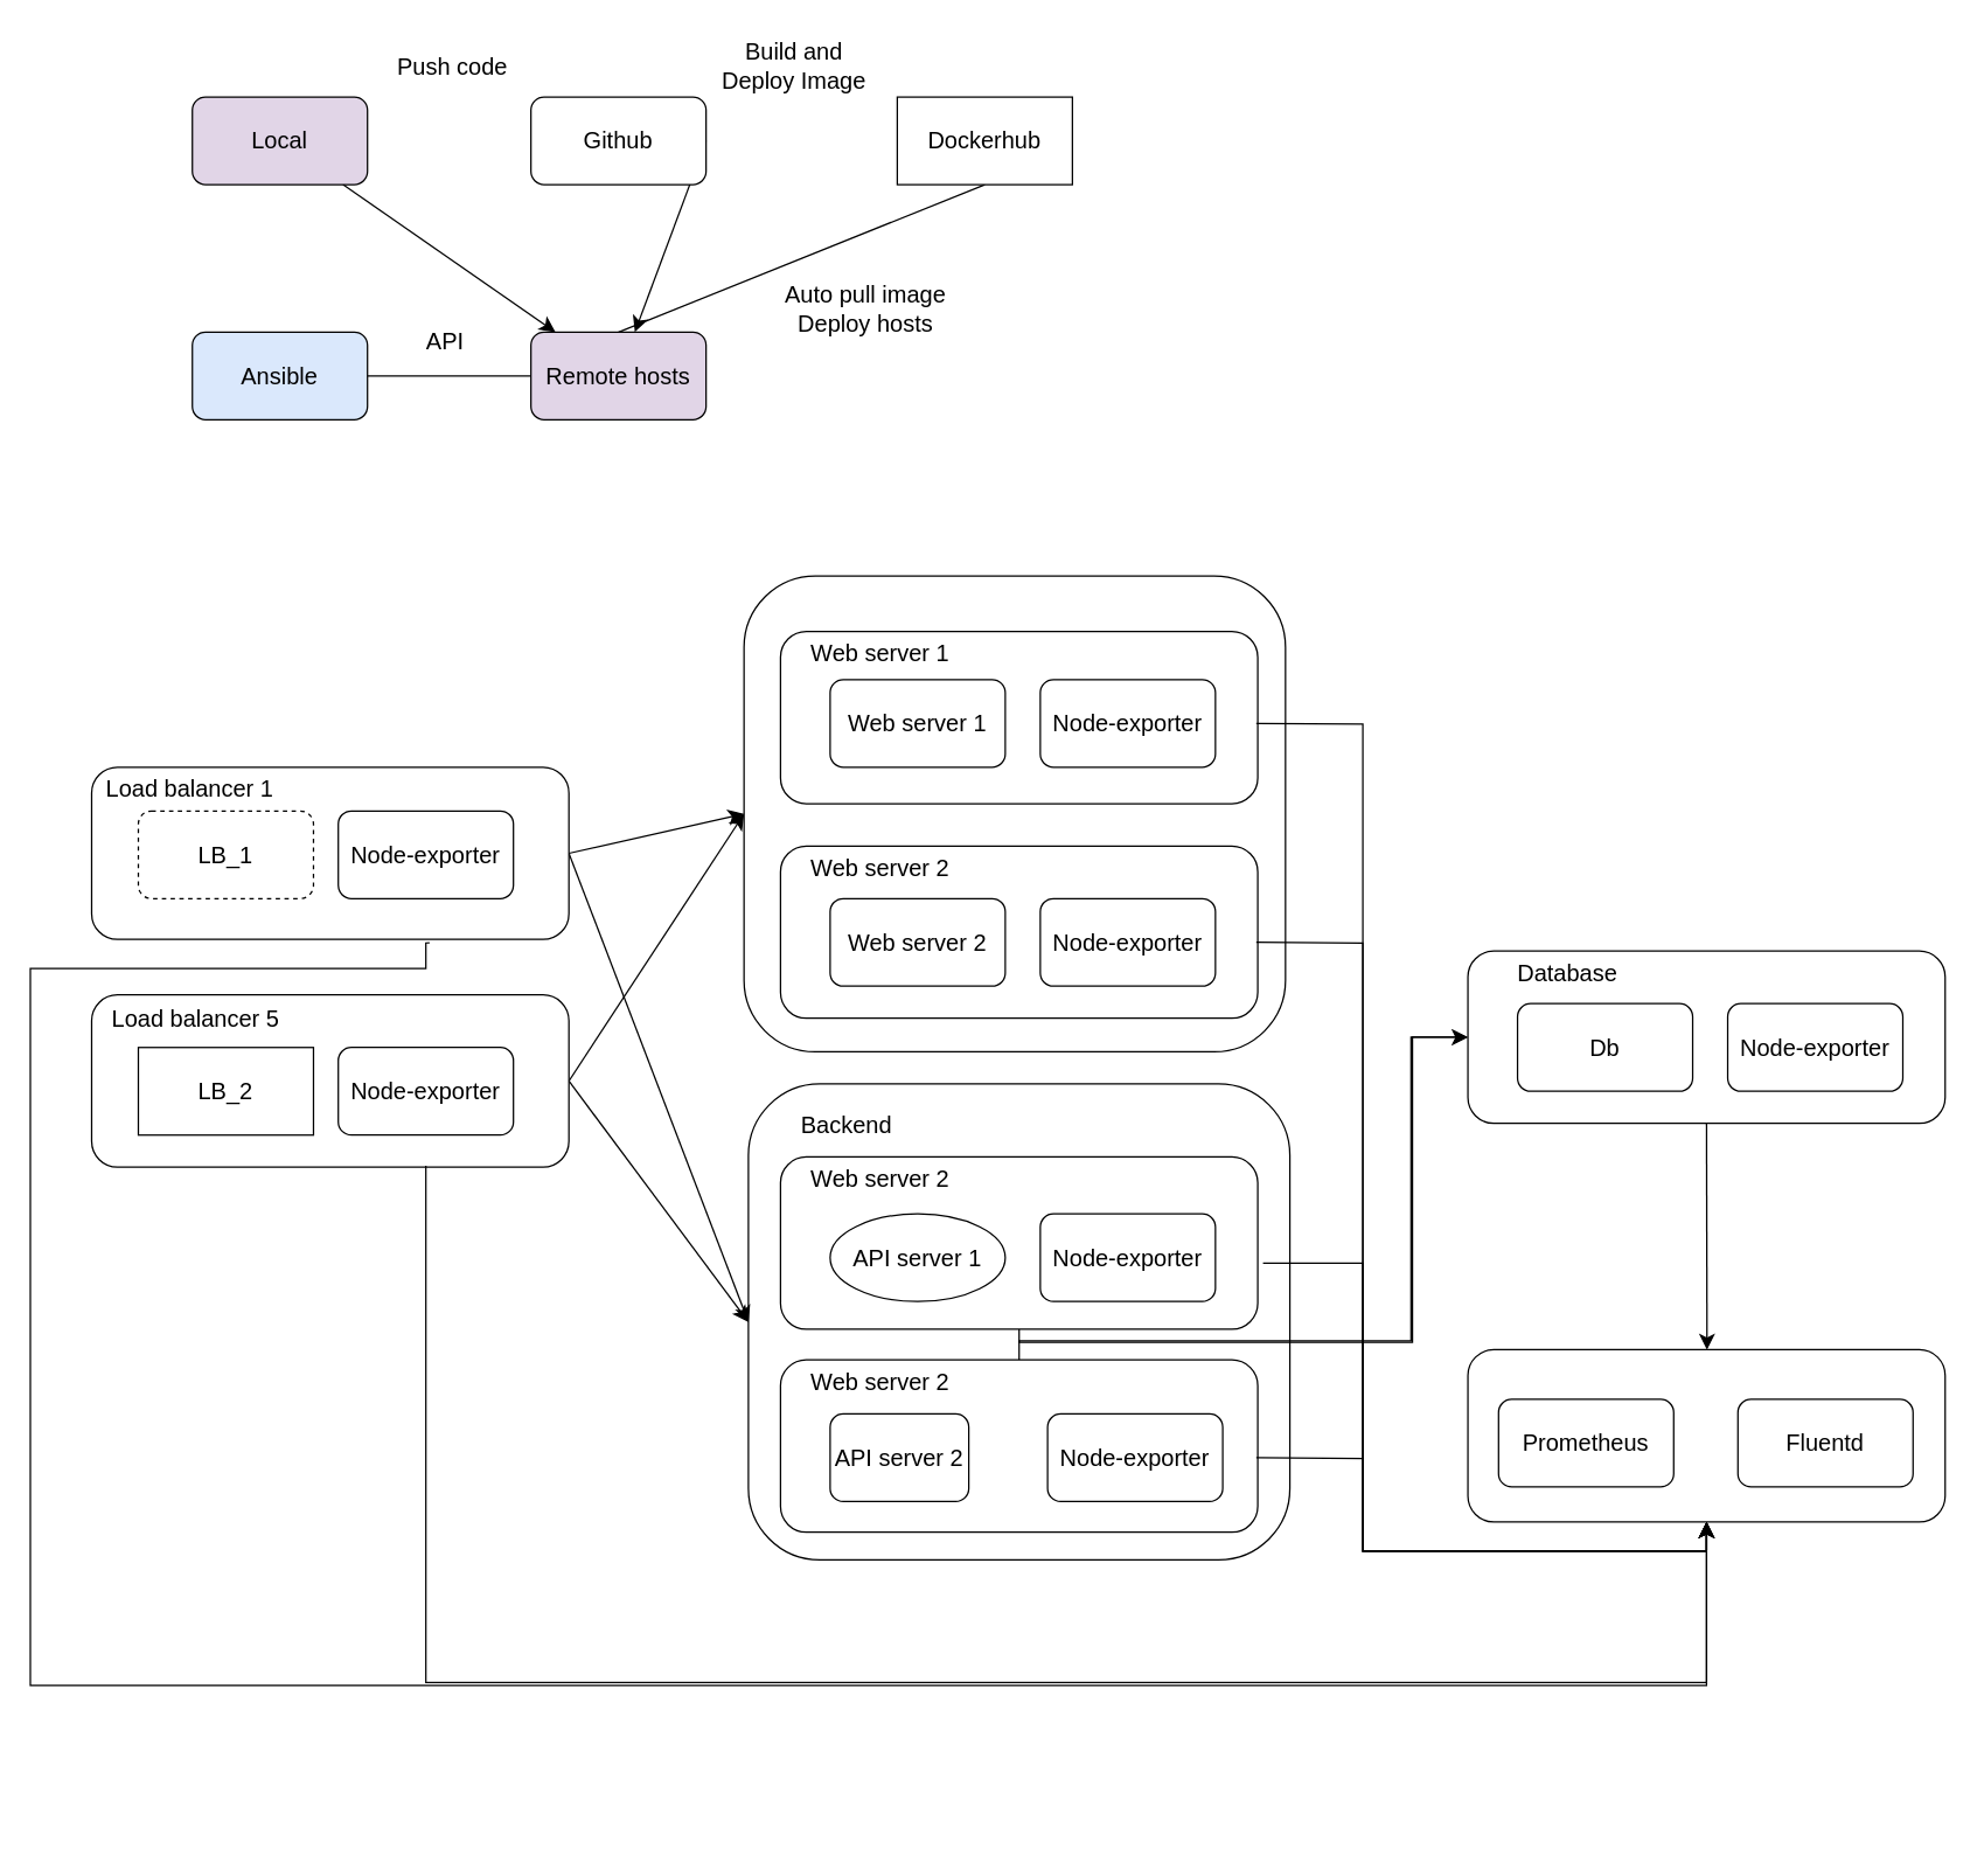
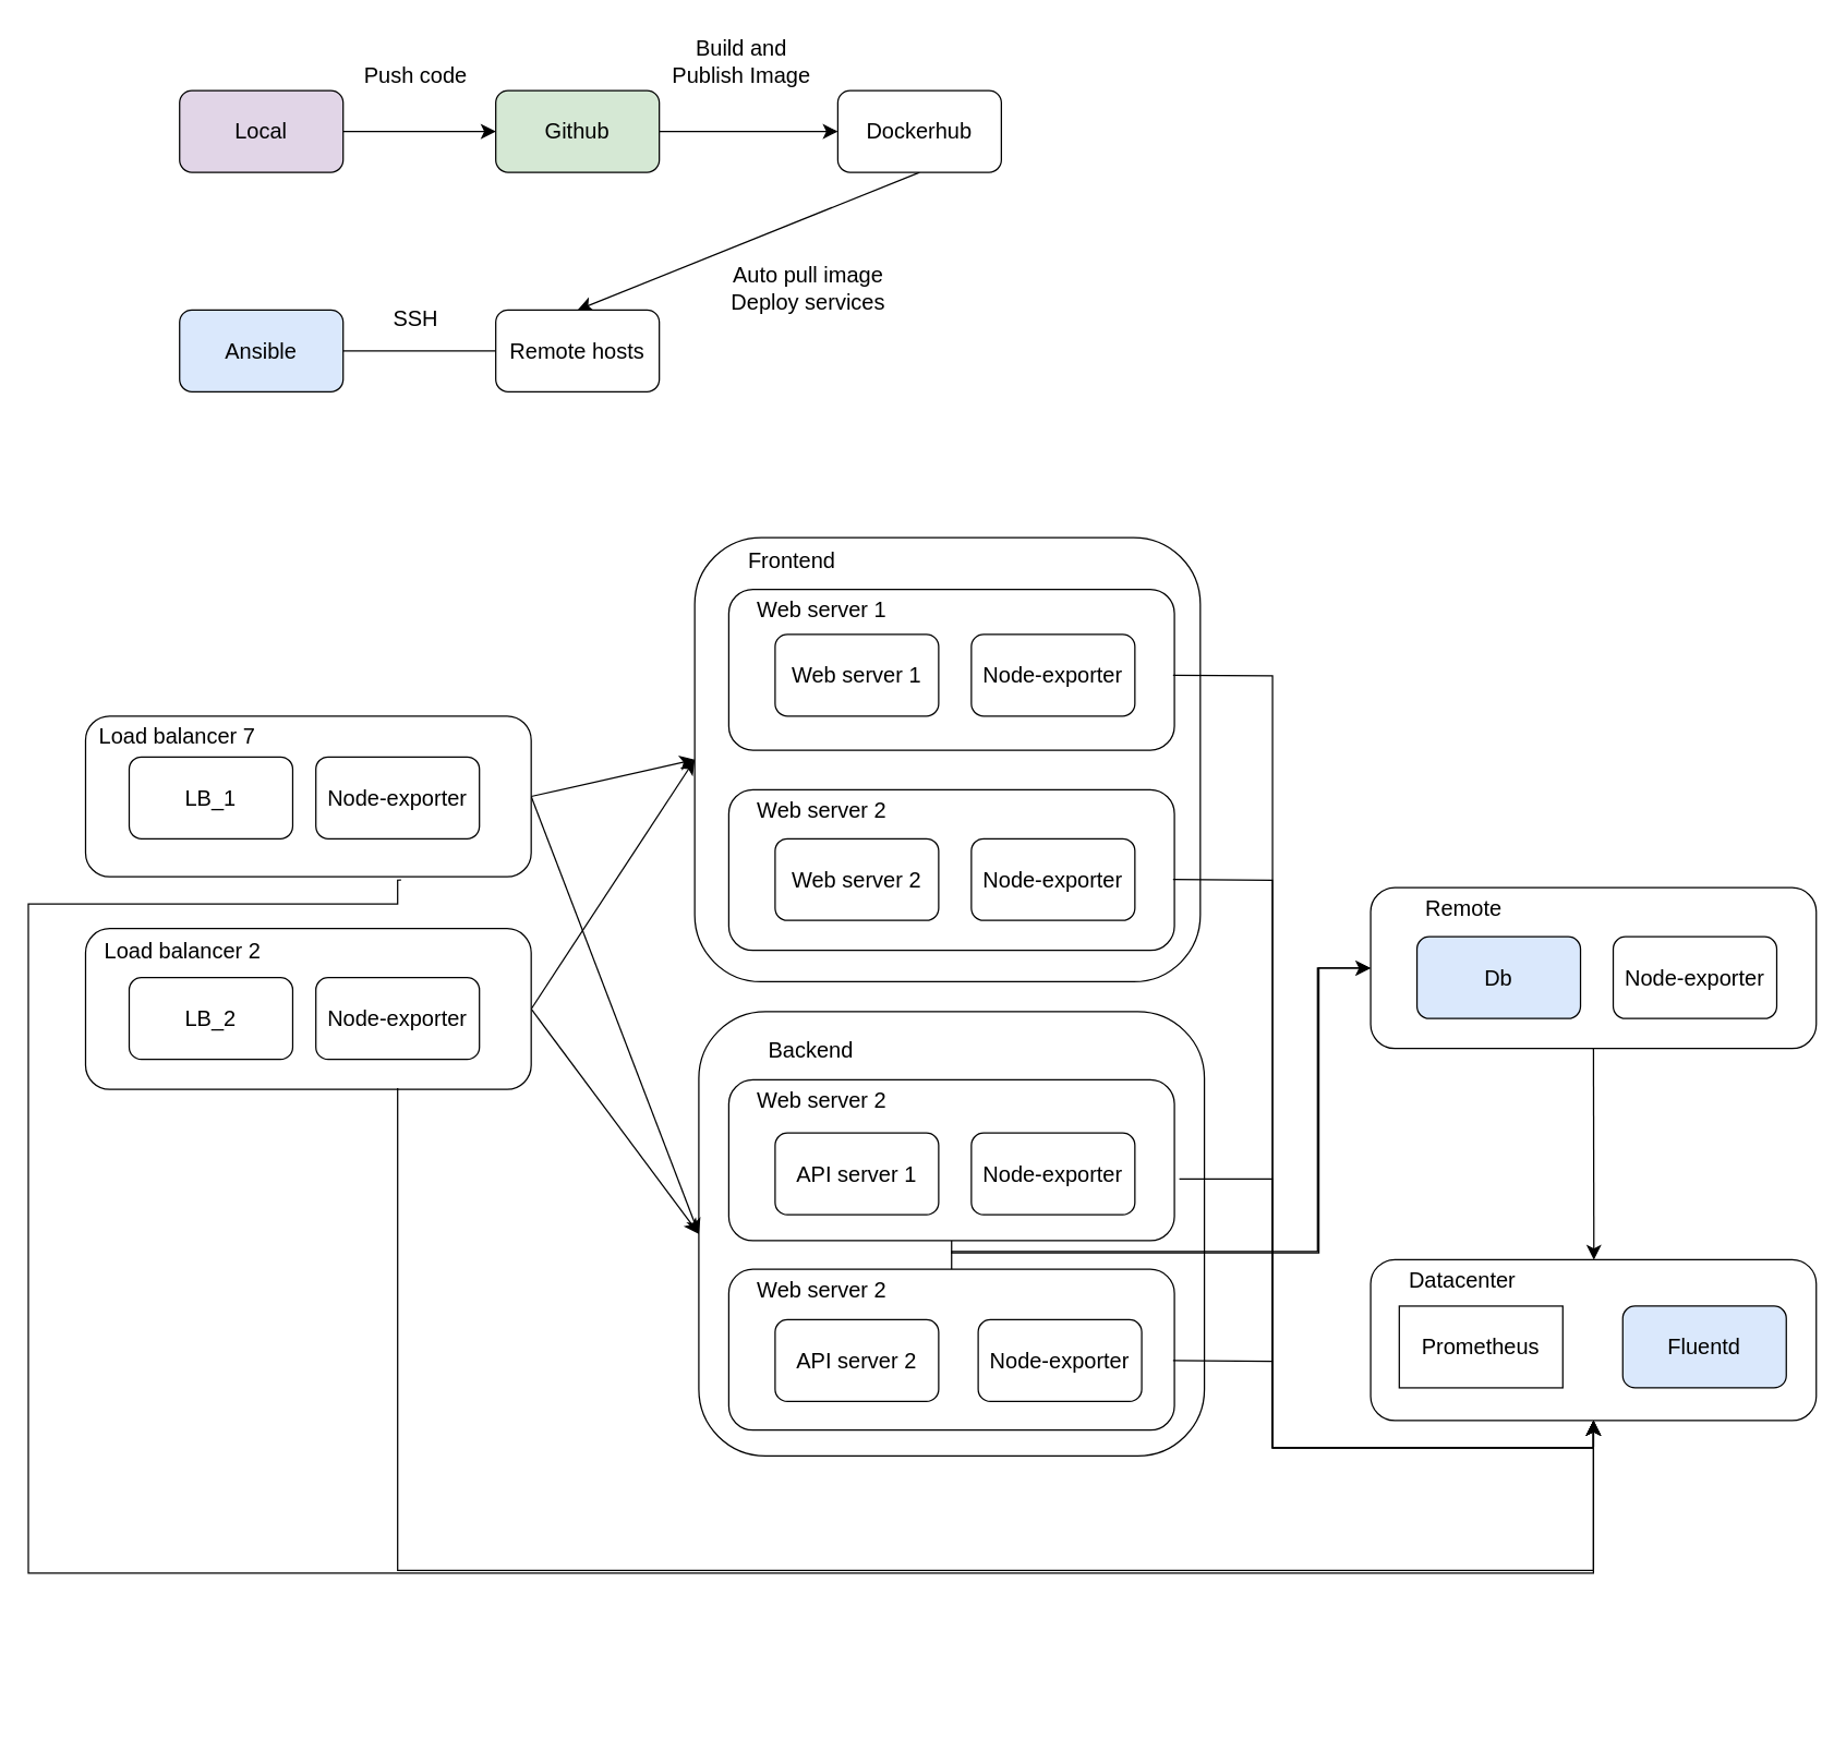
- <mxCell id="30" value="Push code" style="text;html=1;align=center;verticalAlign=middle;resizable=0;points=[];autosize=1;strokeColor=none;fillColor=none;fontSize=16;" vertex="1" parent="1"><mxGeometry x="262" y="29" width="94" height="31" as="geometry" /></mxCell>
+ <mxCell id="30" value="Push code" style="text;html=1;align=center;verticalAlign=middle;resizable=0;points=[];autosize=1;strokeColor=none;fillColor=none;fontSize=16;" vertex="1" parent="1"><mxGeometry x="257" y="39" width="94" height="31" as="geometry" /></mxCell>
- <mxCell id="31" value="Build and &lt;br&gt;Deploy Image" style="text;html=1;align=center;verticalAlign=middle;resizable=0;points=[];autosize=1;strokeColor=none;fillColor=none;fontSize=16;" vertex="1" parent="1"><mxGeometry x="483" y="20" width="119" height="50" as="geometry" /></mxCell>
+ <mxCell id="31" value="Build and &lt;br&gt;Publish Image" style="text;html=1;align=center;verticalAlign=middle;resizable=0;points=[];autosize=1;strokeColor=none;fillColor=none;fontSize=16;" vertex="1" parent="1"><mxGeometry x="483" y="20" width="119" height="50" as="geometry" /></mxCell>
- <mxCell id="29" value="Github" style="rounded=1;whiteSpace=wrap;html=1;fontSize=16;" vertex="1" parent="1"><mxGeometry x="363" y="66" width="120" height="60" as="geometry" /></mxCell>
+ <mxCell id="29" value="Github" style="rounded=1;whiteSpace=wrap;html=1;fontSize=16;fillColor=#d5e8d4;" vertex="1" parent="1"><mxGeometry x="363" y="66" width="120" height="60" as="geometry" /></mxCell>
- <mxCell id="25" value="Dockerhub" style="whiteSpace=wrap;html=1;fontSize=16;rounded=0;" vertex="1" parent="1"><mxGeometry x="614" y="66" width="120" height="60" as="geometry" /></mxCell>
+ <mxCell id="25" value="Dockerhub" style="rounded=1;whiteSpace=wrap;html=1;fontSize=16;" vertex="1" parent="1"><mxGeometry x="614" y="66" width="120" height="60" as="geometry" /></mxCell>
- <mxCell id="28" style="edgeStyle=none;curved=1;rounded=0;orthogonalLoop=1;jettySize=auto;html=1;exitX=1;exitY=0.5;exitDx=0;exitDy=0;fontSize=12;startSize=8;endSize=8;" edge="1" parent="1" source="29" target="32"><mxGeometry relative="1" as="geometry" /></mxCell>
+ <mxCell id="28" style="edgeStyle=none;curved=1;rounded=0;orthogonalLoop=1;jettySize=auto;html=1;exitX=1;exitY=0.5;exitDx=0;exitDy=0;fontSize=12;startSize=8;endSize=8;" edge="1" parent="1" source="29" target="25"><mxGeometry relative="1" as="geometry" /></mxCell>
- <mxCell id="22" style="edgeStyle=none;curved=1;rounded=0;orthogonalLoop=1;jettySize=auto;html=1;fontSize=12;startSize=8;endSize=8;" edge="1" parent="1" source="23" target="32"><mxGeometry relative="1" as="geometry" /></mxCell>
+ <mxCell id="22" style="edgeStyle=none;curved=1;rounded=0;orthogonalLoop=1;jettySize=auto;html=1;entryX=0;entryY=0.5;entryDx=0;entryDy=0;fontSize=12;startSize=8;endSize=8;" edge="1" parent="1" source="23" target="29"><mxGeometry relative="1" as="geometry" /></mxCell>
- <mxCell id="34" value="Auto pull image&lt;br&gt;Deploy hosts" style="text;html=1;align=center;verticalAlign=middle;resizable=0;points=[];autosize=1;strokeColor=none;fillColor=none;fontSize=16;" vertex="1" parent="1"><mxGeometry x="526" y="186" width="131" height="50" as="geometry" /></mxCell>
+ <mxCell id="34" value="Auto pull image&lt;br&gt;Deploy services" style="text;html=1;align=center;verticalAlign=middle;resizable=0;points=[];autosize=1;strokeColor=none;fillColor=none;fontSize=16;" vertex="1" parent="1"><mxGeometry x="526" y="186" width="131" height="50" as="geometry" /></mxCell>
- <mxCell id="24" style="edgeStyle=none;curved=1;rounded=0;orthogonalLoop=1;jettySize=auto;html=1;entryX=0.5;entryY=0;entryDx=0;entryDy=0;fontSize=12;startSize=8;endSize=8;exitX=0.5;exitY=1;exitDx=0;exitDy=0;endArrow=none;" edge="1" parent="1" source="25" target="32"><mxGeometry relative="1" as="geometry" /></mxCell>
+ <mxCell id="24" style="edgeStyle=none;curved=1;rounded=0;orthogonalLoop=1;jettySize=auto;html=1;entryX=0.5;entryY=0;entryDx=0;entryDy=0;fontSize=12;startSize=8;endSize=8;exitX=0.5;exitY=1;exitDx=0;exitDy=0;" edge="1" parent="1" source="25" target="32"><mxGeometry relative="1" as="geometry" /></mxCell>
- <mxCell id="33" value="API" style="text;html=1;align=center;verticalAlign=middle;resizable=0;points=[];autosize=1;strokeColor=none;fillColor=none;fontSize=16;" vertex="1" parent="1"><mxGeometry x="278.5" y="217" width="51" height="31" as="geometry" /></mxCell>
+ <mxCell id="33" value="SSH" style="text;html=1;align=center;verticalAlign=middle;resizable=0;points=[];autosize=1;strokeColor=none;fillColor=none;fontSize=16;" vertex="1" parent="1"><mxGeometry x="278.5" y="217" width="51" height="31" as="geometry" /></mxCell>
- <mxCell id="32" value="Remote hosts" style="rounded=1;whiteSpace=wrap;html=1;fontSize=16;fillColor=#e1d5e7;" vertex="1" parent="1"><mxGeometry x="363" y="227" width="120" height="60" as="geometry" /></mxCell>
+ <mxCell id="32" value="Remote hosts" style="rounded=1;whiteSpace=wrap;html=1;fontSize=16;" vertex="1" parent="1"><mxGeometry x="363" y="227" width="120" height="60" as="geometry" /></mxCell>
+ <mxCell id="63" value="Frontend" style="text;html=1;align=center;verticalAlign=middle;resizable=0;points=[];autosize=1;strokeColor=none;fillColor=none;fontSize=16;" vertex="1" parent="1"><mxGeometry x="539" y="395" width="82" height="31" as="geometry" /></mxCell>
- <mxCell id="56" value="Load balancer 1" style="text;html=1;align=center;verticalAlign=middle;resizable=0;points=[];autosize=1;strokeColor=none;fillColor=none;fontSize=16;" vertex="1" parent="1"><mxGeometry x="62" y="524" width="133" height="31" as="geometry" /></mxCell>
+ <mxCell id="56" value="Load balancer 7" style="text;html=1;align=center;verticalAlign=middle;resizable=0;points=[];autosize=1;strokeColor=none;fillColor=none;fontSize=16;" vertex="1" parent="1"><mxGeometry x="62" y="524" width="133" height="31" as="geometry" /></mxCell>
- <mxCell id="35" value="LB_1" style="rounded=1;whiteSpace=wrap;html=1;fontSize=16;dashed=1;" vertex="1" parent="1"><mxGeometry x="94" y="555" width="120" height="60" as="geometry" /></mxCell>
+ <mxCell id="35" value="LB_1" style="rounded=1;whiteSpace=wrap;html=1;fontSize=16;" vertex="1" parent="1"><mxGeometry x="94" y="555" width="120" height="60" as="geometry" /></mxCell>
- <mxCell id="6" value="Database" style="text;html=1;align=center;verticalAlign=middle;resizable=0;points=[];autosize=1;strokeColor=none;fillColor=none;fontSize=16;" vertex="1" parent="1"><mxGeometry x="1029" y="650" width="87" height="31" as="geometry" /></mxCell>
+ <mxCell id="6" value="Remote" style="text;html=1;align=center;verticalAlign=middle;resizable=0;points=[];autosize=1;strokeColor=none;fillColor=none;fontSize=16;" vertex="1" parent="1"><mxGeometry x="1029" y="650" width="87" height="31" as="geometry" /></mxCell>
- <mxCell id="57" value="Load balancer 5" style="text;html=1;align=center;verticalAlign=middle;resizable=0;points=[];autosize=1;strokeColor=none;fillColor=none;fontSize=16;" vertex="1" parent="1"><mxGeometry x="66" y="681" width="133" height="31" as="geometry" /></mxCell>
+ <mxCell id="57" value="Load balancer 2" style="text;html=1;align=center;verticalAlign=middle;resizable=0;points=[];autosize=1;strokeColor=none;fillColor=none;fontSize=16;" vertex="1" parent="1"><mxGeometry x="66" y="681" width="133" height="31" as="geometry" /></mxCell>
- <mxCell id="60" value="Db" style="rounded=1;whiteSpace=wrap;html=1;fontSize=16;" vertex="1" parent="1"><mxGeometry x="1039" y="687" width="120" height="60" as="geometry" /></mxCell>
+ <mxCell id="60" value="Db" style="rounded=1;whiteSpace=wrap;html=1;fontSize=16;fillColor=#dae8fc;" vertex="1" parent="1"><mxGeometry x="1039" y="687" width="120" height="60" as="geometry" /></mxCell>
- <mxCell id="36" value="LB_2" style="whiteSpace=wrap;html=1;fontSize=16;rounded=0;" vertex="1" parent="1"><mxGeometry x="94" y="717" width="120" height="60" as="geometry" /></mxCell>
+ <mxCell id="36" value="LB_2" style="rounded=1;whiteSpace=wrap;html=1;fontSize=16;" vertex="1" parent="1"><mxGeometry x="94" y="717" width="120" height="60" as="geometry" /></mxCell>
- <mxCell id="64" value="Backend" style="text;html=1;align=center;verticalAlign=middle;resizable=0;points=[];autosize=1;strokeColor=none;fillColor=none;fontSize=16;" vertex="1" parent="1"><mxGeometry x="539" y="754" width="80" height="31" as="geometry" /></mxCell>
+ <mxCell id="64" value="Backend" style="text;html=1;align=center;verticalAlign=middle;resizable=0;points=[];autosize=1;strokeColor=none;fillColor=none;fontSize=16;" vertex="1" parent="1"><mxGeometry x="554" y="754" width="80" height="31" as="geometry" /></mxCell>
- <mxCell id="39" value="API server 1" style="ellipse;whiteSpace=wrap;html=1;fontSize=16;" vertex="1" parent="1"><mxGeometry x="568" y="831" width="120" height="60" as="geometry" /></mxCell>
+ <mxCell id="39" value="API server 1" style="rounded=1;whiteSpace=wrap;html=1;fontSize=16;" vertex="1" parent="1"><mxGeometry x="568" y="831" width="120" height="60" as="geometry" /></mxCell>
+ <mxCell id="58" value="Datacenter" style="text;html=1;align=center;verticalAlign=middle;resizable=0;points=[];autosize=1;strokeColor=none;fillColor=none;fontSize=16;" vertex="1" parent="1"><mxGeometry x="1024" y="923" width="96" height="31" as="geometry" /></mxCell>
- <mxCell id="41" value="Prometheus" style="rounded=1;whiteSpace=wrap;html=1;fontSize=16;" vertex="1" parent="1"><mxGeometry x="1026" y="958" width="120" height="60" as="geometry" /></mxCell>
+ <mxCell id="41" value="Prometheus" style="whiteSpace=wrap;html=1;fontSize=16;rounded=0;" vertex="1" parent="1"><mxGeometry x="1026" y="958" width="120" height="60" as="geometry" /></mxCell>
- <mxCell id="42" value="Fluentd" style="rounded=1;whiteSpace=wrap;html=1;fontSize=16;" vertex="1" parent="1"><mxGeometry x="1190" y="958" width="120" height="60" as="geometry" /></mxCell>
+ <mxCell id="42" value="Fluentd" style="rounded=1;whiteSpace=wrap;html=1;fontSize=16;fillColor=#dae8fc;" vertex="1" parent="1"><mxGeometry x="1190" y="958" width="120" height="60" as="geometry" /></mxCell>
- <mxCell id="40" value="API server 2" style="rounded=1;whiteSpace=wrap;html=1;fontSize=16;" vertex="1" parent="1"><mxGeometry x="568" y="968" width="95" height="60" as="geometry" /></mxCell>
+ <mxCell id="40" value="API server 2" style="rounded=1;whiteSpace=wrap;html=1;fontSize=16;" vertex="1" parent="1"><mxGeometry x="568" y="968" width="120" height="60" as="geometry" /></mxCell>
